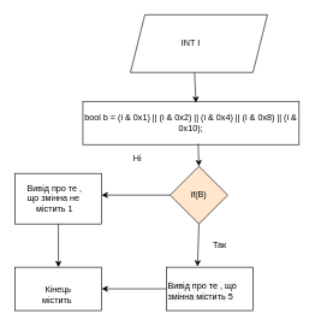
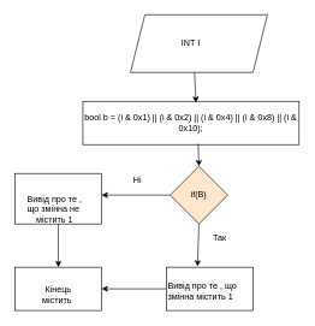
- <mxCell id="15" value="Ні" style="text;html=1;strokeColor=none;fillColor=none;align=center;verticalAlign=middle;whiteSpace=wrap;rounded=0;" vertex="1" parent="1"><mxGeometry x="170" y="210" width="40" height="20" as="geometry" /></mxCell>
+ <mxCell id="15" value="Ні" style="text;html=1;strokeColor=none;fillColor=none;align=center;verticalAlign=middle;whiteSpace=wrap;rounded=0;" vertex="1" parent="1"><mxGeometry x="170" y="240" width="40" height="20" as="geometry" /></mxCell>
- <mxCell id="17" value="Вивід про те , що змінна не&amp;nbsp; містить 1" style="text;html=1;strokeColor=none;fillColor=none;align=center;verticalAlign=middle;whiteSpace=wrap;rounded=0;" vertex="1" parent="1"><mxGeometry x="30" y="265" width="90" height="20" as="geometry" /></mxCell>
+ <mxCell id="17" value="Вивід про те , що змінна не&amp;nbsp; містить 1" style="text;html=1;strokeColor=none;fillColor=none;align=center;verticalAlign=middle;whiteSpace=wrap;rounded=0;" vertex="1" parent="1"><mxGeometry x="30" y="280" width="90" height="20" as="geometry" /></mxCell>
- <mxCell id="16" value="Так" style="text;html=1;strokeColor=none;fillColor=none;align=center;verticalAlign=middle;whiteSpace=wrap;rounded=0;" vertex="1" parent="1"><mxGeometry x="284" y="330" width="40" height="20" as="geometry" /></mxCell>
+ <mxCell id="16" value="Так" style="text;html=1;strokeColor=none;fillColor=none;align=center;verticalAlign=middle;whiteSpace=wrap;rounded=0;" vertex="1" parent="1"><mxGeometry x="284" y="320" width="40" height="20" as="geometry" /></mxCell>
- <mxCell id="18" value="&lt;span style=&quot;color: rgb(0, 0, 0); font-family: helvetica; font-size: 12px; font-style: normal; font-weight: 400; letter-spacing: normal; text-align: center; text-indent: 0px; text-transform: none; word-spacing: 0px; background-color: rgb(248, 249, 250); display: inline; float: none;&quot;&gt;Вивід про те , що змінна містить 5&lt;/span&gt;" style="text;whiteSpace=wrap;html=1;" vertex="1" parent="1"><mxGeometry x="230" y="382.5" width="100" height="35" as="geometry" /></mxCell>
+ <mxCell id="18" value="&lt;span style=&quot;color: rgb(0, 0, 0); font-family: helvetica; font-size: 12px; font-style: normal; font-weight: 400; letter-spacing: normal; text-align: center; text-indent: 0px; text-transform: none; word-spacing: 0px; background-color: rgb(248, 249, 250); display: inline; float: none;&quot;&gt;Вивід про те , що змінна містить 1&lt;/span&gt;" style="text;whiteSpace=wrap;html=1;" vertex="1" parent="1"><mxGeometry x="230" y="382.5" width="100" height="35" as="geometry" /></mxCell>
